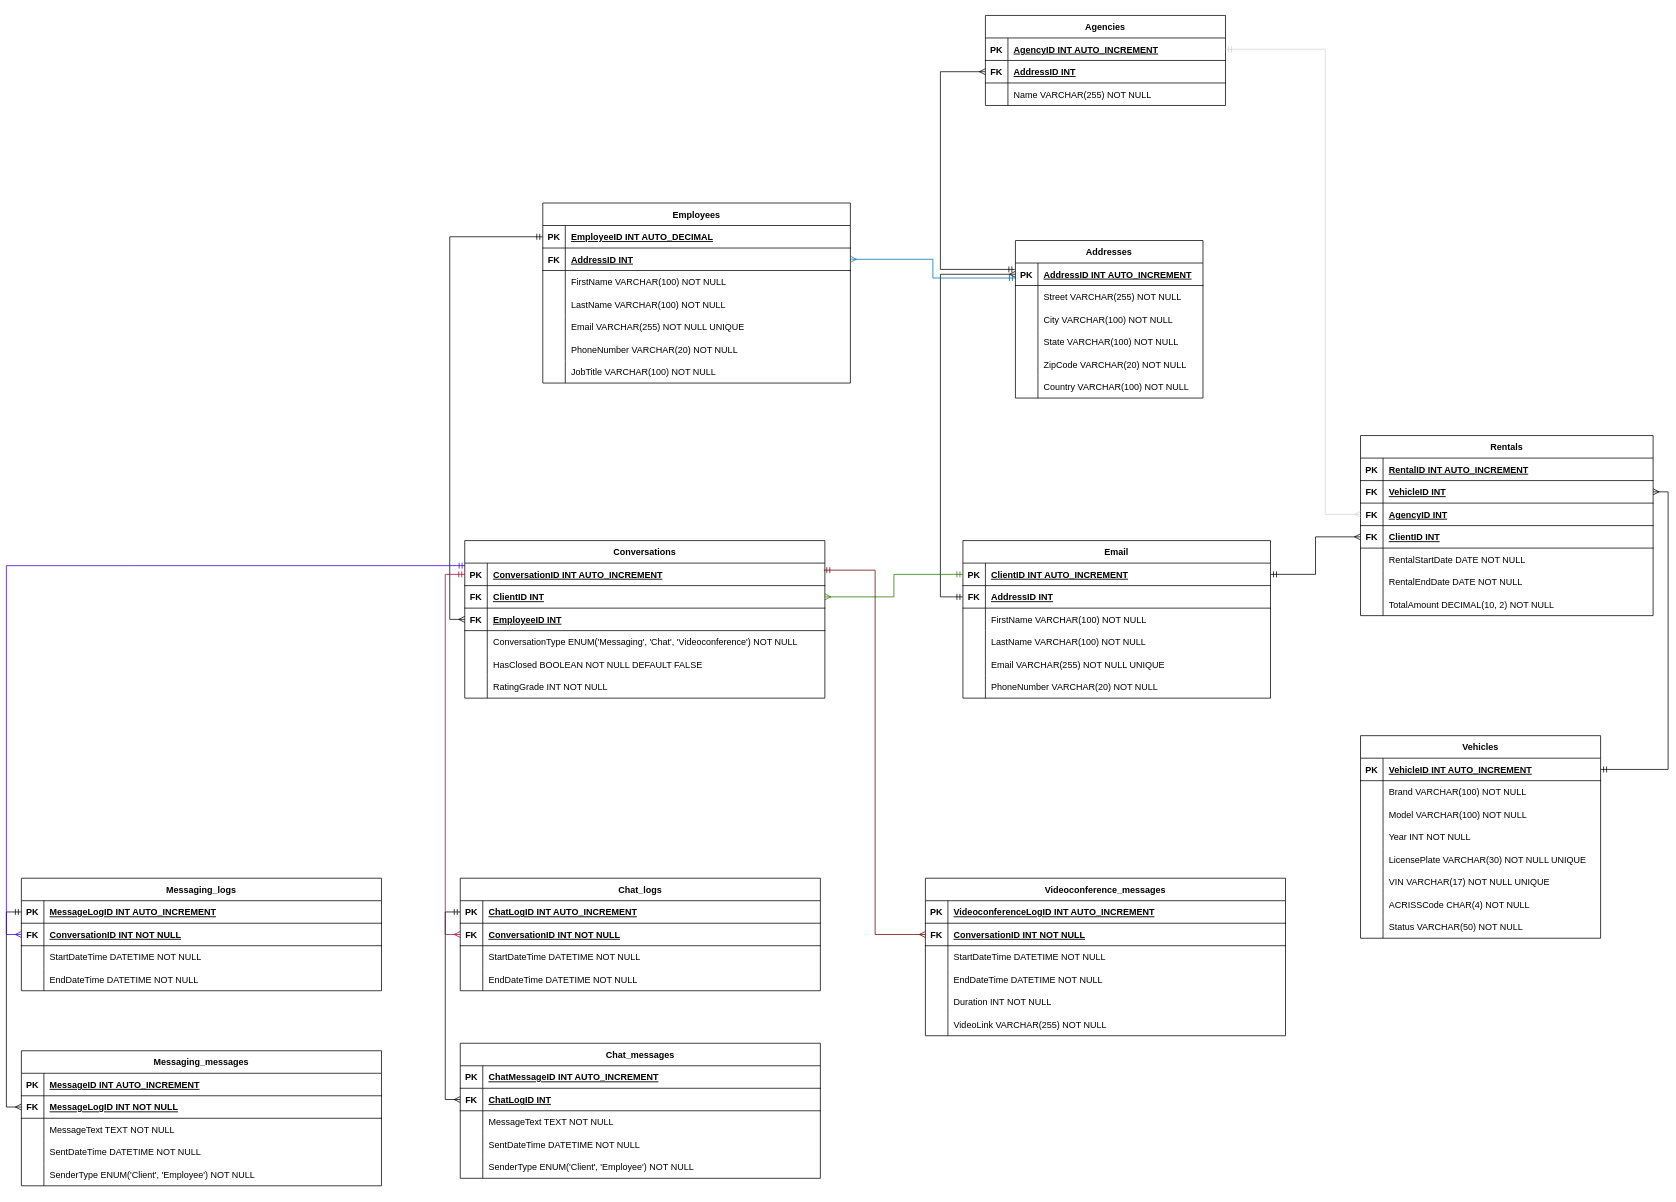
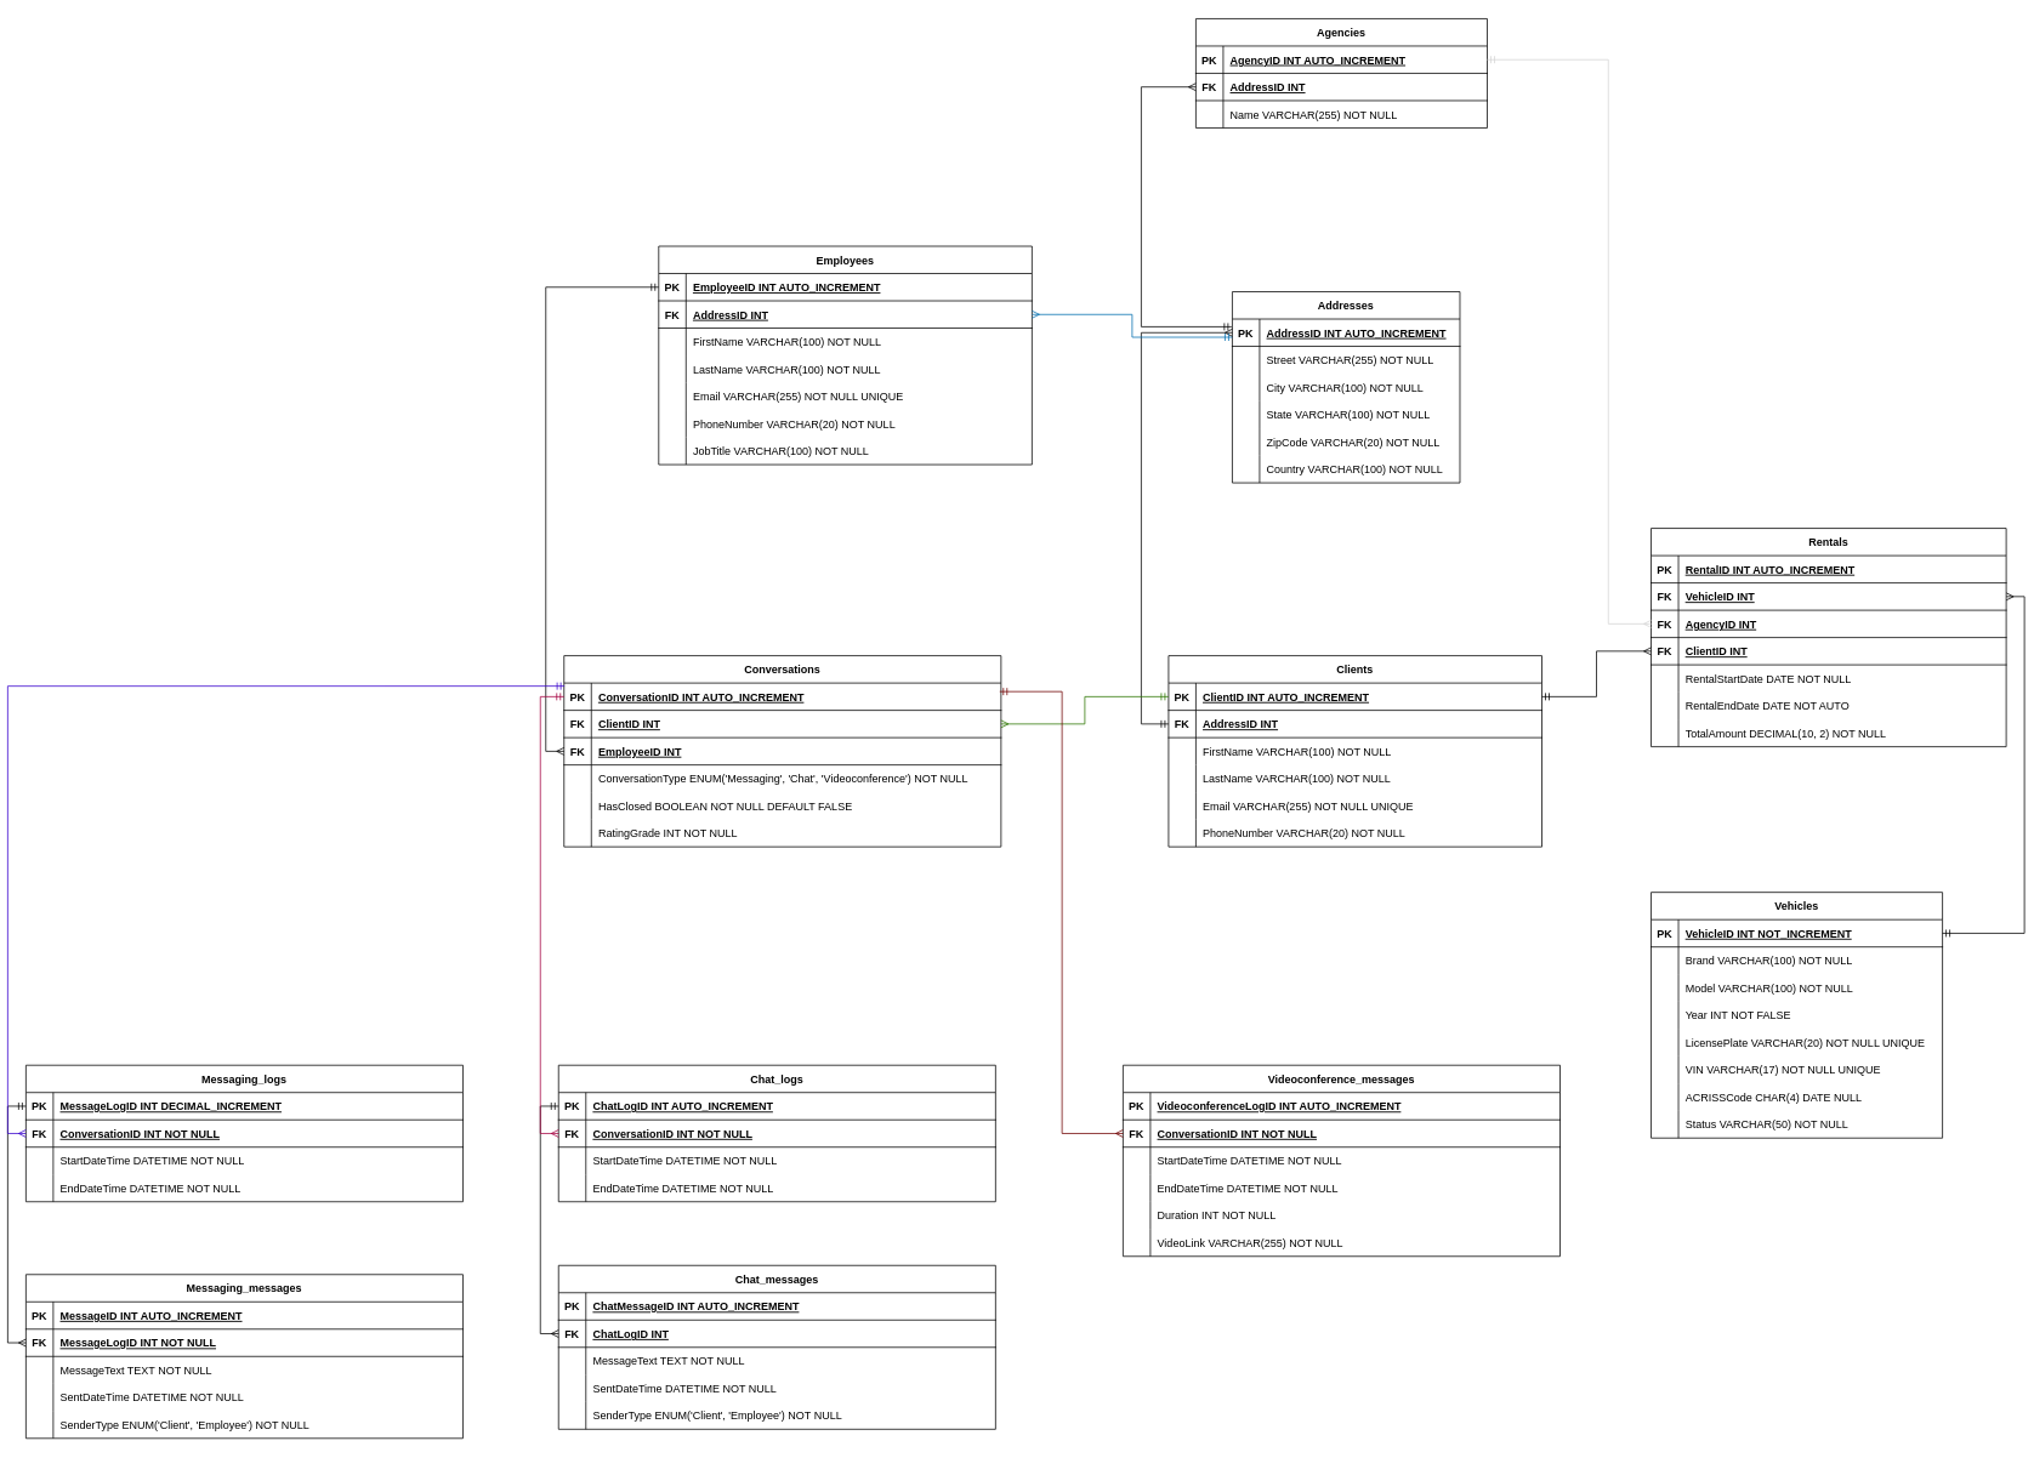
- <mxCell id="43" value="EmployeeID INT  AUTO_DECIMAL" style="shape=partialRectangle;overflow=hidden;connectable=0;fillColor=none;align=left;strokeColor=inherit;top=0;left=0;bottom=0;right=0;spacingLeft=6;fontStyle=5;" parent="41" vertex="1"><mxGeometry x="30" width="380" height="30" as="geometry"><mxRectangle width="380" height="30" as="alternateBounds" /></mxGeometry></mxCell>
+ <mxCell id="43" value="EmployeeID INT  AUTO_INCREMENT" style="shape=partialRectangle;overflow=hidden;connectable=0;fillColor=none;align=left;strokeColor=inherit;top=0;left=0;bottom=0;right=0;spacingLeft=6;fontStyle=5;" parent="41" vertex="1"><mxGeometry x="30" width="380" height="30" as="geometry"><mxRectangle width="380" height="30" as="alternateBounds" /></mxGeometry></mxCell>
- <mxCell id="21" value="Email" style="shape=table;startSize=30;container=1;collapsible=1;childLayout=tableLayout;fixedRows=1;rowLines=0;fontStyle=1;align=center;resizeLast=1;" parent="1" vertex="1"><mxGeometry x="1275" y="720" width="410" height="210" as="geometry" /></mxCell>
+ <mxCell id="21" value="Clients" style="shape=table;startSize=30;container=1;collapsible=1;childLayout=tableLayout;fixedRows=1;rowLines=0;fontStyle=1;align=center;resizeLast=1;" parent="1" vertex="1"><mxGeometry x="1275" y="720" width="410" height="210" as="geometry" /></mxCell>
- <mxCell id="115" value="RentalEndDate DATE NOT NULL" style="shape=partialRectangle;overflow=hidden;connectable=0;fillColor=none;align=left;strokeColor=inherit;top=0;left=0;bottom=0;right=0;spacingLeft=6;" parent="113" vertex="1"><mxGeometry x="30" width="360" height="30" as="geometry"><mxRectangle width="360" height="30" as="alternateBounds" /></mxGeometry></mxCell>
+ <mxCell id="115" value="RentalEndDate DATE NOT AUTO" style="shape=partialRectangle;overflow=hidden;connectable=0;fillColor=none;align=left;strokeColor=inherit;top=0;left=0;bottom=0;right=0;spacingLeft=6;" parent="113" vertex="1"><mxGeometry x="30" width="360" height="30" as="geometry"><mxRectangle width="360" height="30" as="alternateBounds" /></mxGeometry></mxCell>
- <mxCell id="65" value="VehicleID INT  AUTO_INCREMENT" style="shape=partialRectangle;overflow=hidden;connectable=0;fillColor=none;align=left;strokeColor=inherit;top=0;left=0;bottom=0;right=0;spacingLeft=6;fontStyle=5;" parent="63" vertex="1"><mxGeometry x="30" width="290" height="30" as="geometry"><mxRectangle width="290" height="30" as="alternateBounds" /></mxGeometry></mxCell>
+ <mxCell id="65" value="VehicleID INT  NOT_INCREMENT" style="shape=partialRectangle;overflow=hidden;connectable=0;fillColor=none;align=left;strokeColor=inherit;top=0;left=0;bottom=0;right=0;spacingLeft=6;fontStyle=5;" parent="63" vertex="1"><mxGeometry x="30" width="290" height="30" as="geometry"><mxRectangle width="290" height="30" as="alternateBounds" /></mxGeometry></mxCell>
- <mxCell id="74" value="Year INT NOT NULL" style="shape=partialRectangle;overflow=hidden;connectable=0;fillColor=none;align=left;strokeColor=inherit;top=0;left=0;bottom=0;right=0;spacingLeft=6;" parent="72" vertex="1"><mxGeometry x="30" width="290" height="30" as="geometry"><mxRectangle width="290" height="30" as="alternateBounds" /></mxGeometry></mxCell>
+ <mxCell id="74" value="Year INT NOT FALSE" style="shape=partialRectangle;overflow=hidden;connectable=0;fillColor=none;align=left;strokeColor=inherit;top=0;left=0;bottom=0;right=0;spacingLeft=6;" parent="72" vertex="1"><mxGeometry x="30" width="290" height="30" as="geometry"><mxRectangle width="290" height="30" as="alternateBounds" /></mxGeometry></mxCell>
- <mxCell id="77" value="LicensePlate VARCHAR(30) NOT NULL UNIQUE" style="shape=partialRectangle;overflow=hidden;connectable=0;fillColor=none;align=left;strokeColor=inherit;top=0;left=0;bottom=0;right=0;spacingLeft=6;" parent="75" vertex="1"><mxGeometry x="30" width="290" height="30" as="geometry"><mxRectangle width="290" height="30" as="alternateBounds" /></mxGeometry></mxCell>
+ <mxCell id="77" value="LicensePlate VARCHAR(20) NOT NULL UNIQUE" style="shape=partialRectangle;overflow=hidden;connectable=0;fillColor=none;align=left;strokeColor=inherit;top=0;left=0;bottom=0;right=0;spacingLeft=6;" parent="75" vertex="1"><mxGeometry x="30" width="290" height="30" as="geometry"><mxRectangle width="290" height="30" as="alternateBounds" /></mxGeometry></mxCell>
- <mxCell id="83" value="ACRISSCode CHAR(4) NOT NULL" style="shape=partialRectangle;overflow=hidden;connectable=0;fillColor=none;align=left;strokeColor=inherit;top=0;left=0;bottom=0;right=0;spacingLeft=6;" parent="81" vertex="1"><mxGeometry x="30" width="290" height="30" as="geometry"><mxRectangle width="290" height="30" as="alternateBounds" /></mxGeometry></mxCell>
+ <mxCell id="83" value="ACRISSCode CHAR(4) DATE NULL" style="shape=partialRectangle;overflow=hidden;connectable=0;fillColor=none;align=left;strokeColor=inherit;top=0;left=0;bottom=0;right=0;spacingLeft=6;" parent="81" vertex="1"><mxGeometry x="30" width="290" height="30" as="geometry"><mxRectangle width="290" height="30" as="alternateBounds" /></mxGeometry></mxCell>
- <mxCell id="143" value="MessageLogID INT  AUTO_INCREMENT" style="shape=partialRectangle;overflow=hidden;connectable=0;fillColor=none;align=left;strokeColor=inherit;top=0;left=0;bottom=0;right=0;spacingLeft=6;fontStyle=5;" parent="141" vertex="1"><mxGeometry x="30" width="450" height="30" as="geometry"><mxRectangle width="450" height="30" as="alternateBounds" /></mxGeometry></mxCell>
+ <mxCell id="143" value="MessageLogID INT  DECIMAL_INCREMENT" style="shape=partialRectangle;overflow=hidden;connectable=0;fillColor=none;align=left;strokeColor=inherit;top=0;left=0;bottom=0;right=0;spacingLeft=6;fontStyle=5;" parent="141" vertex="1"><mxGeometry x="30" width="450" height="30" as="geometry"><mxRectangle width="450" height="30" as="alternateBounds" /></mxGeometry></mxCell>
